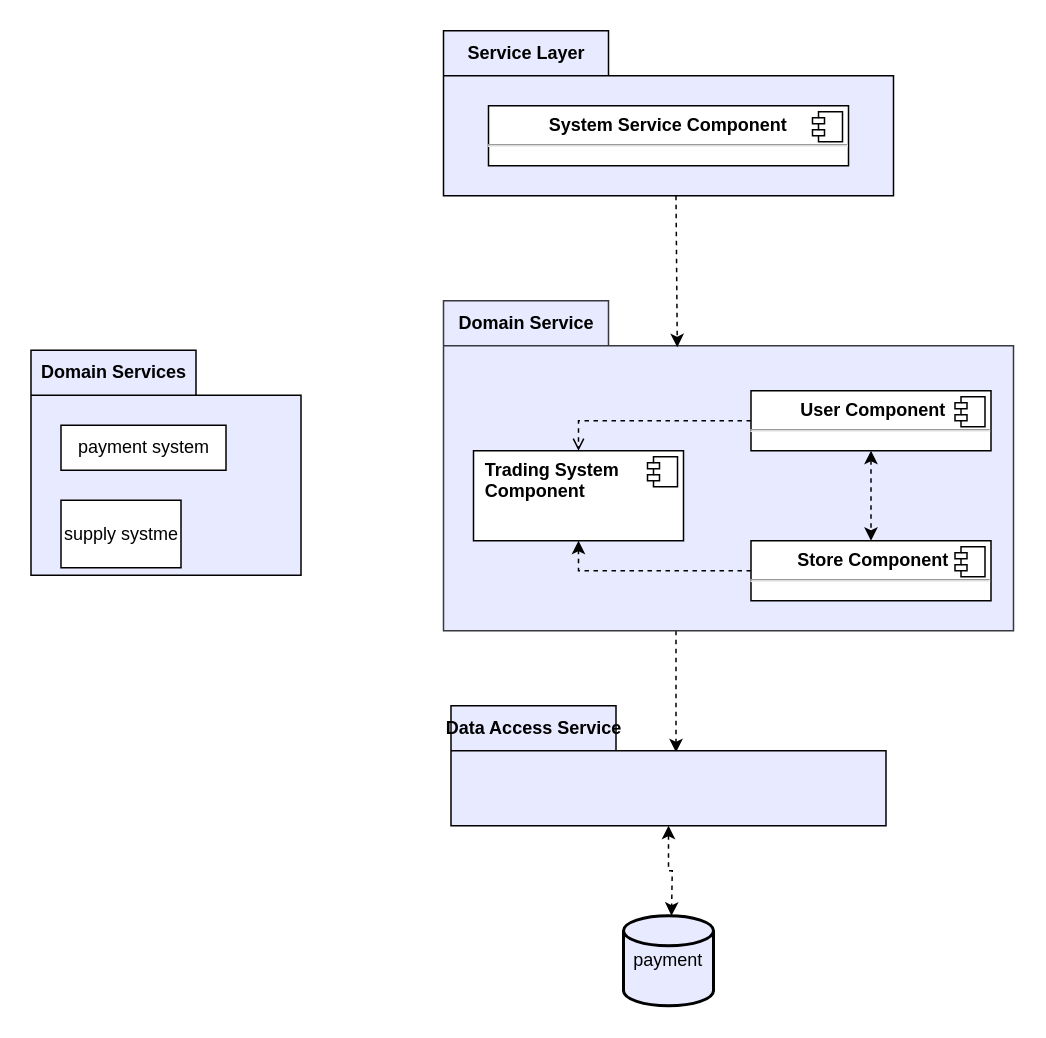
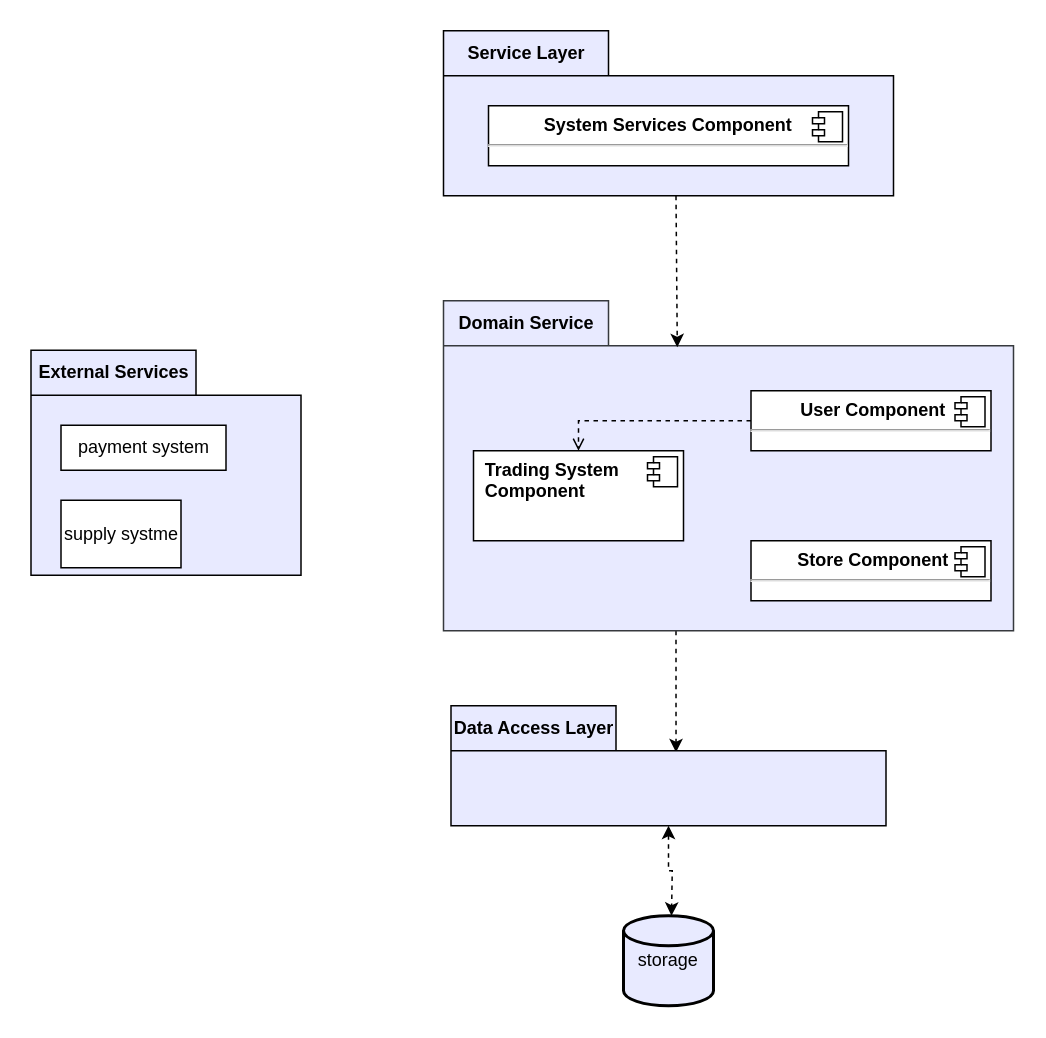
- <mxCell id="20" value="&lt;p style=&quot;margin: 0px ; margin-top: 6px ; text-align: center&quot;&gt;&lt;span&gt;System Service Component&lt;/span&gt;&lt;/p&gt;&lt;hr&gt;&lt;p style=&quot;margin: 0px ; margin-left: 8px&quot;&gt;&lt;br&gt;&lt;/p&gt;" style="align=left;overflow=fill;html=1;dropTarget=0;fontStyle=1" parent="19" vertex="1"><mxGeometry x="30" y="50" width="240" height="40" as="geometry" /></mxCell>
+ <mxCell id="20" value="&lt;p style=&quot;margin: 0px ; margin-top: 6px ; text-align: center&quot;&gt;&lt;span&gt;System Services Component&lt;/span&gt;&lt;/p&gt;&lt;hr&gt;&lt;p style=&quot;margin: 0px ; margin-left: 8px&quot;&gt;&lt;br&gt;&lt;/p&gt;" style="align=left;overflow=fill;html=1;dropTarget=0;fontStyle=1" parent="19" vertex="1"><mxGeometry x="30" y="50" width="240" height="40" as="geometry" /></mxCell>
- <mxCell id="2" value="Domain Services" style="shape=folder;fontStyle=1;tabWidth=110;tabHeight=30;tabPosition=left;html=1;boundedLbl=1;labelInHeader=1;container=1;collapsible=0;recursiveResize=0;fillColor=#E8EAFF;" parent="1" vertex="1"><mxGeometry x="20" y="233" width="180" height="150" as="geometry" /></mxCell>
+ <mxCell id="2" value="External Services" style="shape=folder;fontStyle=1;tabWidth=110;tabHeight=30;tabPosition=left;html=1;boundedLbl=1;labelInHeader=1;container=1;collapsible=0;recursiveResize=0;fillColor=#E8EAFF;" parent="1" vertex="1"><mxGeometry x="20" y="233" width="180" height="150" as="geometry" /></mxCell>
- <mxCell id="10" style="edgeStyle=orthogonalEdgeStyle;rounded=0;orthogonalLoop=1;jettySize=auto;html=1;exitX=0.5;exitY=1;exitDx=0;exitDy=0;entryX=0.5;entryY=0;entryDx=0;entryDy=0;dashed=1;startArrow=classic;startFill=1;" parent="6" source="12" target="8" edge="1"><mxGeometry relative="1" as="geometry" /></mxCell>
- <mxCell id="7" style="edgeStyle=orthogonalEdgeStyle;rounded=0;orthogonalLoop=1;jettySize=auto;html=1;exitX=0;exitY=0.5;exitDx=0;exitDy=0;entryX=0.5;entryY=1;entryDx=0;entryDy=0;dashed=1;" edge="1" parent="6" source="8" target="14"><mxGeometry relative="1" as="geometry" /></mxCell>
- <mxCell id="17" value="Data Access Service" style="shape=folder;fontStyle=1;tabWidth=110;tabHeight=30;tabPosition=left;html=1;boundedLbl=1;labelInHeader=1;container=1;collapsible=0;recursiveResize=0;fillColor=#E8EAFF;" parent="1" vertex="1"><mxGeometry x="300" y="470" width="290" height="80" as="geometry" /></mxCell>
+ <mxCell id="17" value="Data Access Layer" style="shape=folder;fontStyle=1;tabWidth=110;tabHeight=30;tabPosition=left;html=1;boundedLbl=1;labelInHeader=1;container=1;collapsible=0;recursiveResize=0;fillColor=#E8EAFF;" parent="1" vertex="1"><mxGeometry x="300" y="470" width="290" height="80" as="geometry" /></mxCell>
- <mxCell id="22" value="payment" style="strokeWidth=2;html=1;shape=mxgraph.flowchart.database;whiteSpace=wrap;fillColor=#E8EAFF;" parent="1" vertex="1"><mxGeometry x="415" y="610" width="60" height="60" as="geometry" /></mxCell>
+ <mxCell id="22" value="storage" style="strokeWidth=2;html=1;shape=mxgraph.flowchart.database;whiteSpace=wrap;fillColor=#E8EAFF;" parent="1" vertex="1"><mxGeometry x="415" y="610" width="60" height="60" as="geometry" /></mxCell>
